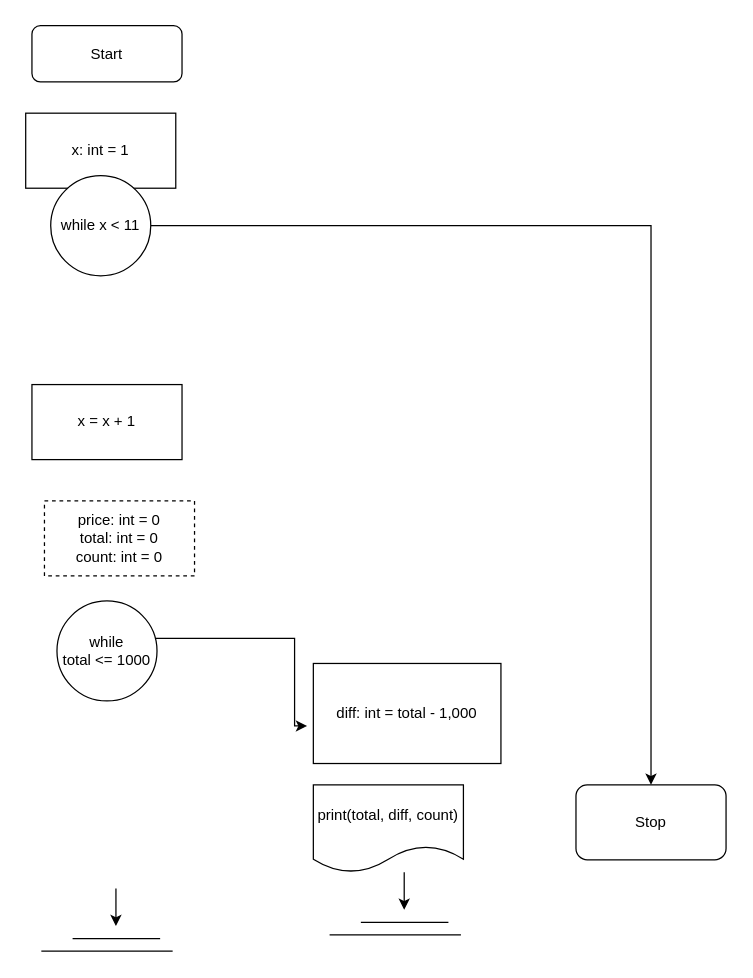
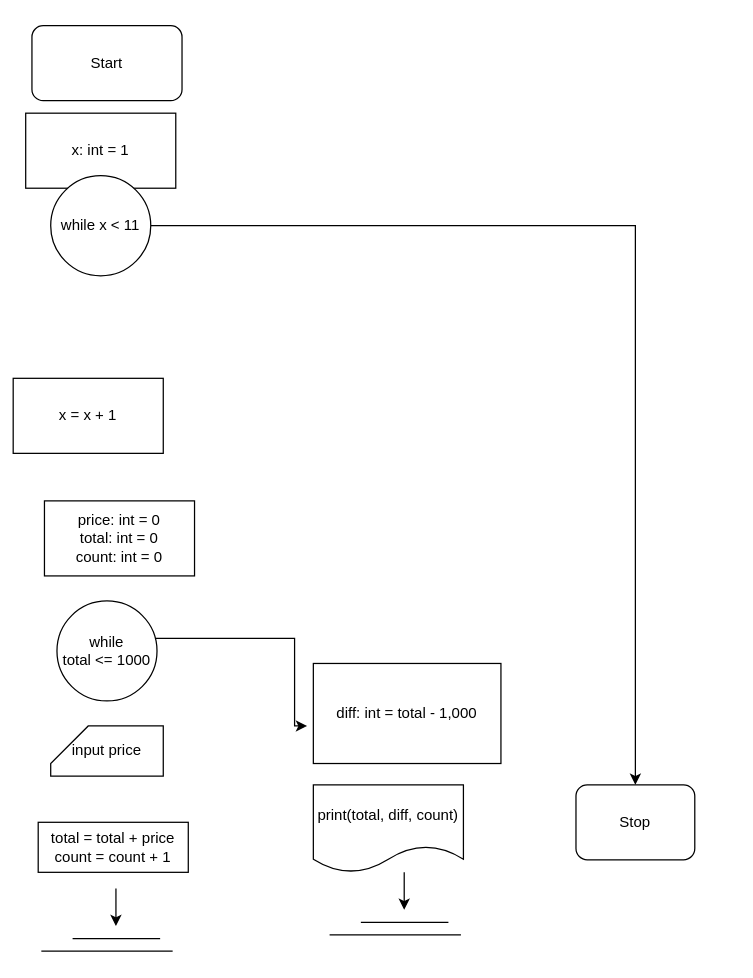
- <mxCell id="2" value="Start" style="rounded=1;whiteSpace=wrap;html=1;" parent="1" vertex="1"><mxGeometry x="25" y="20" width="120" height="45" as="geometry" /></mxCell>
+ <mxCell id="2" value="Start" style="rounded=1;whiteSpace=wrap;html=1;" parent="1" vertex="1"><mxGeometry x="25" width="120" height="60" as="geometry" y="20" /></mxCell>
- <mxCell id="15" value="x = x + 1" style="rounded=0;whiteSpace=wrap;html=1;" vertex="1" parent="1"><mxGeometry x="25" y="307" width="120" height="60" as="geometry" /></mxCell>
+ <mxCell id="15" value="x = x + 1" style="rounded=0;whiteSpace=wrap;html=1;" vertex="1" parent="1"><mxGeometry x="10" y="302" width="120" height="60" as="geometry" /></mxCell>
- <mxCell id="4" value="price: int = 0&lt;div&gt;total: int = 0&lt;/div&gt;&lt;div&gt;count: int = 0&lt;/div&gt;" style="rounded=0;whiteSpace=wrap;html=1;dashed=1;" parent="1" vertex="1"><mxGeometry x="35" y="400" width="120" height="60" as="geometry" /></mxCell>
+ <mxCell id="4" value="price: int = 0&lt;div&gt;total: int = 0&lt;/div&gt;&lt;div&gt;count: int = 0&lt;/div&gt;" style="rounded=0;whiteSpace=wrap;html=1;" parent="1" vertex="1"><mxGeometry x="35" y="400" width="120" height="60" as="geometry" /></mxCell>
+ <mxCell id="11" value="input price" style="shape=card;whiteSpace=wrap;html=1;" parent="1" vertex="1"><mxGeometry x="40" y="580" width="90" height="40" as="geometry" /></mxCell>
- <mxCell id="3" value="Stop" style="rounded=1;whiteSpace=wrap;html=1;" parent="1" vertex="1"><mxGeometry x="460" y="627" width="120" height="60" as="geometry" /></mxCell>
+ <mxCell id="3" value="Stop" style="rounded=1;whiteSpace=wrap;html=1;" parent="1" vertex="1"><mxGeometry x="460" y="627" width="95" height="60" as="geometry" /></mxCell>
+ <mxCell id="13" value="total = total + price&lt;div&gt;count = count + 1&lt;/div&gt;" style="rounded=0;whiteSpace=wrap;html=1;" parent="1" vertex="1"><mxGeometry x="30" y="657" width="120" height="40" as="geometry" /></mxCell>
